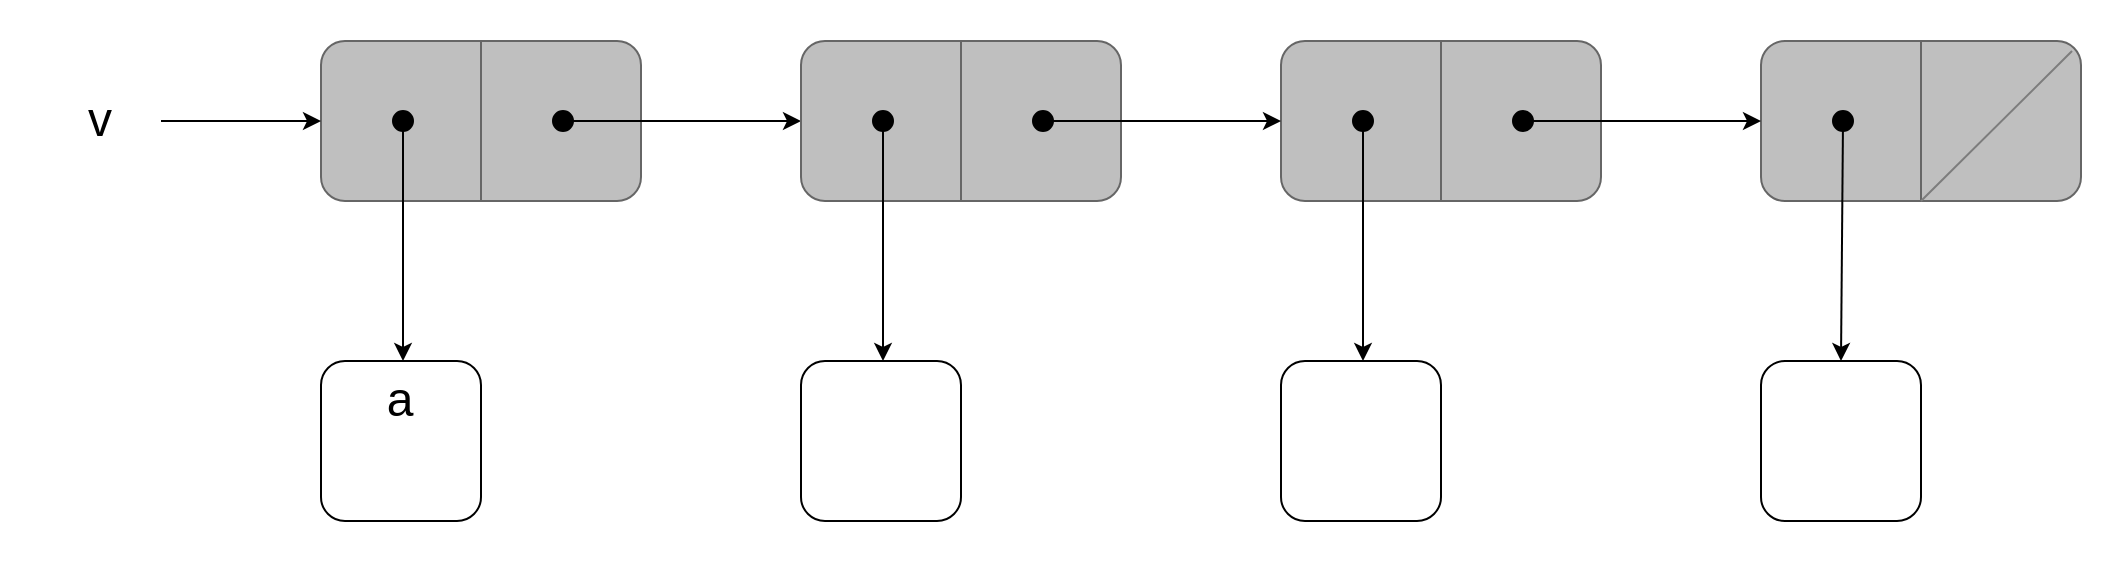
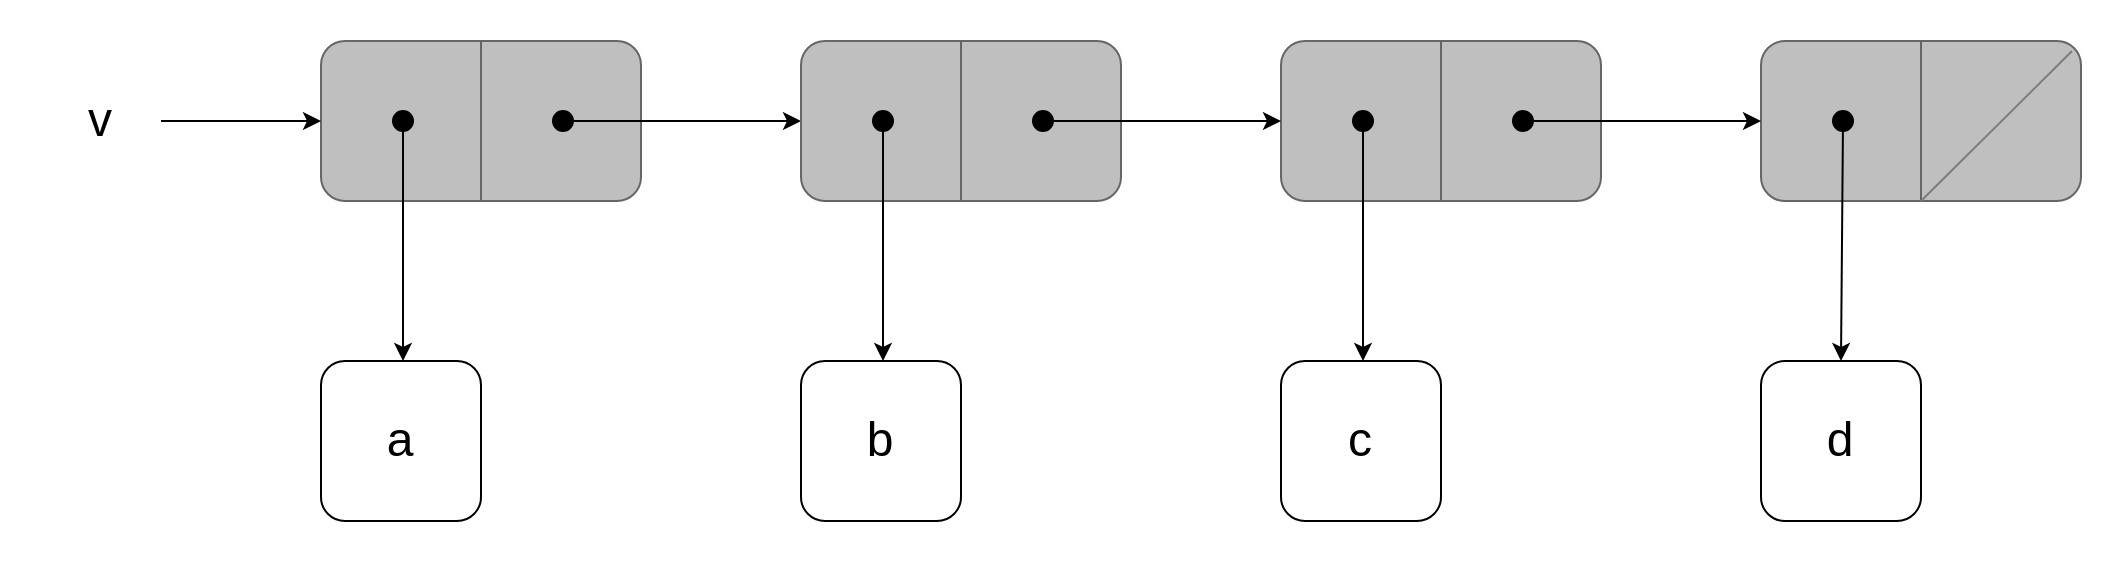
- <mxCell id="10" value="&lt;font style=&quot;font-size: 24px;&quot;&gt;a&lt;/font&gt;" style="text;html=1;strokeColor=none;fillColor=none;align=center;verticalAlign=middle;whiteSpace=wrap;rounded=0;" parent="8" vertex="1"><mxGeometry x="10" y="5" width="60" height="30" as="geometry" /></mxCell>
+ <mxCell id="10" value="&lt;font style=&quot;font-size: 24px;&quot;&gt;a&lt;/font&gt;" style="text;html=1;strokeColor=none;fillColor=none;align=center;verticalAlign=middle;whiteSpace=wrap;rounded=0;" parent="8" vertex="1"><mxGeometry x="10" y="25" width="60" height="30" as="geometry" /></mxCell>
+ <mxCell id="16" value="&lt;font style=&quot;font-size: 24px;&quot;&gt;b&lt;/font&gt;" style="text;html=1;strokeColor=none;fillColor=none;align=center;verticalAlign=middle;whiteSpace=wrap;rounded=0;" parent="14" vertex="1"><mxGeometry x="10" y="25" width="60" height="30" as="geometry" /></mxCell>
+ <mxCell id="30" value="&lt;font style=&quot;font-size: 24px;&quot;&gt;c&lt;/font&gt;" style="text;html=1;strokeColor=none;fillColor=none;align=center;verticalAlign=middle;whiteSpace=wrap;rounded=0;" parent="28" vertex="1"><mxGeometry x="10" y="25" width="60" height="30" as="geometry" /></mxCell>
+ <mxCell id="35" value="&lt;font style=&quot;font-size: 24px;&quot;&gt;d&lt;/font&gt;" style="text;html=1;strokeColor=none;fillColor=none;align=center;verticalAlign=middle;whiteSpace=wrap;rounded=0;" parent="33" vertex="1"><mxGeometry x="10" y="25" width="60" height="30" as="geometry" /></mxCell>
